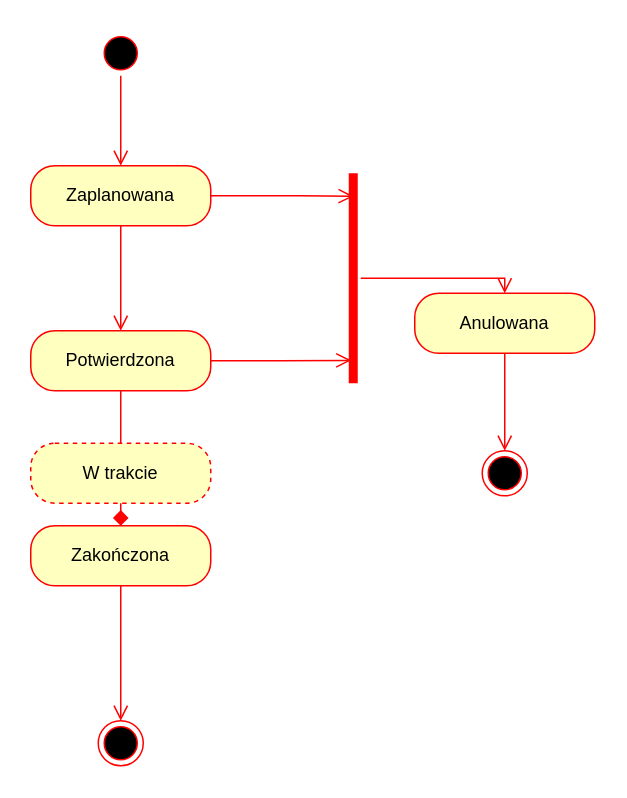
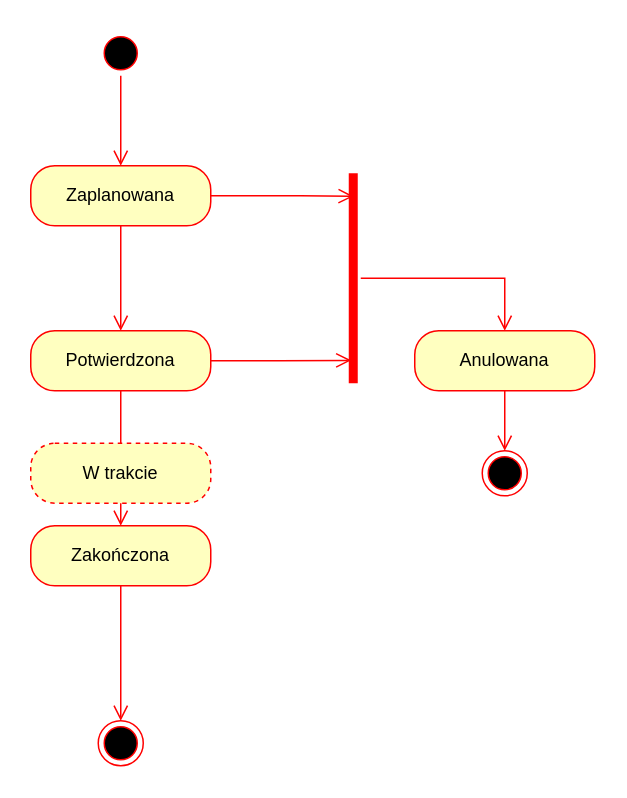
- <mxCell id="13" value="Anulowana" style="rounded=1;whiteSpace=wrap;html=1;arcSize=40;fontColor=#000000;fillColor=#ffffc0;strokeColor=#ff0000;" vertex="1" parent="1"><mxGeometry x="276" y="195" width="120" height="40" as="geometry" /></mxCell>
+ <mxCell id="13" value="Anulowana" style="rounded=1;whiteSpace=wrap;html=1;arcSize=40;fontColor=#000000;fillColor=#ffffc0;strokeColor=#ff0000;" vertex="1" parent="1"><mxGeometry x="276" y="220" width="120" height="40" as="geometry" /></mxCell>
- <mxCell id="9" value="" style="edgeStyle=orthogonalEdgeStyle;html=1;verticalAlign=bottom;endArrow=diamond;endSize=8;strokeColor=#ff0000;rounded=0;entryX=0.5;entryY=0;entryDx=0;entryDy=0;" edge="1" parent="1" source="8" target="10"><mxGeometry relative="1" as="geometry"><mxPoint x="85" y="380" as="targetPoint" /></mxGeometry></mxCell>
+ <mxCell id="9" value="" style="edgeStyle=orthogonalEdgeStyle;html=1;verticalAlign=bottom;endArrow=open;endSize=8;strokeColor=#ff0000;rounded=0;entryX=0.5;entryY=0;entryDx=0;entryDy=0;" edge="1" parent="1" source="8" target="10"><mxGeometry relative="1" as="geometry"><mxPoint x="85" y="380" as="targetPoint" /></mxGeometry></mxCell>
